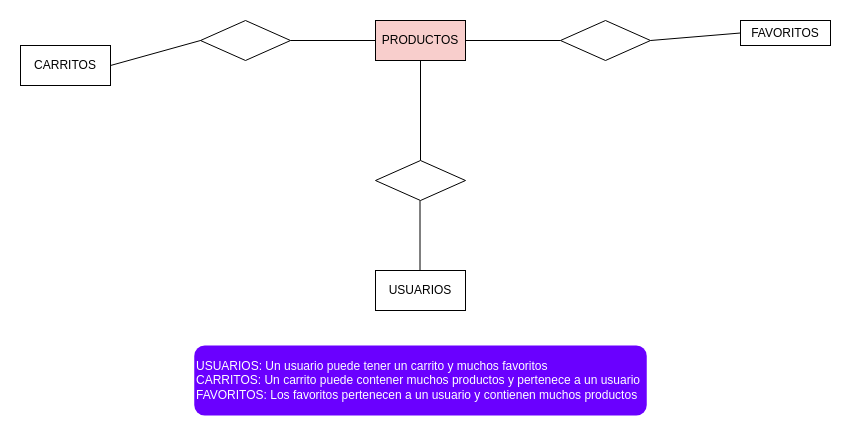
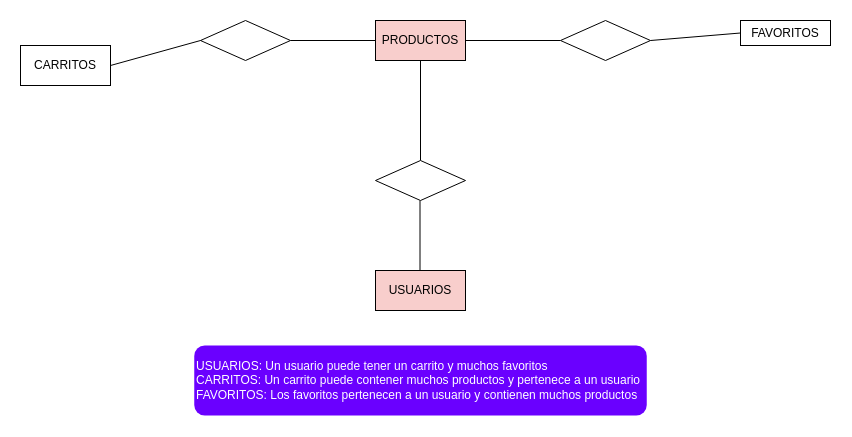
- <mxCell id="4" value="USUARIOS" style="rounded=0;whiteSpace=wrap;html=1;" parent="1" vertex="1"><mxGeometry x="375" y="270" width="90" height="40" as="geometry" /></mxCell>
+ <mxCell id="4" value="USUARIOS" style="rounded=0;whiteSpace=wrap;html=1;fillColor=#f8cecc;" parent="1" vertex="1"><mxGeometry x="375" y="270" width="90" height="40" as="geometry" /></mxCell>
